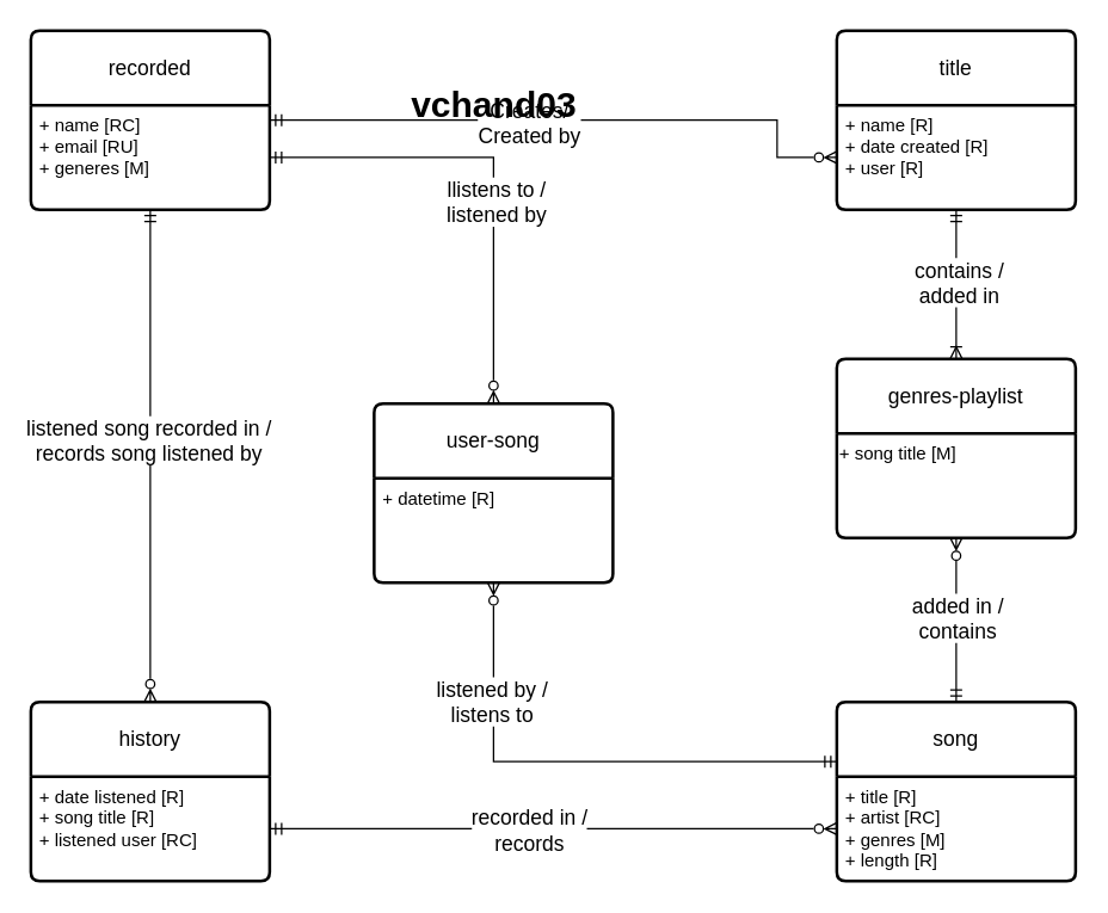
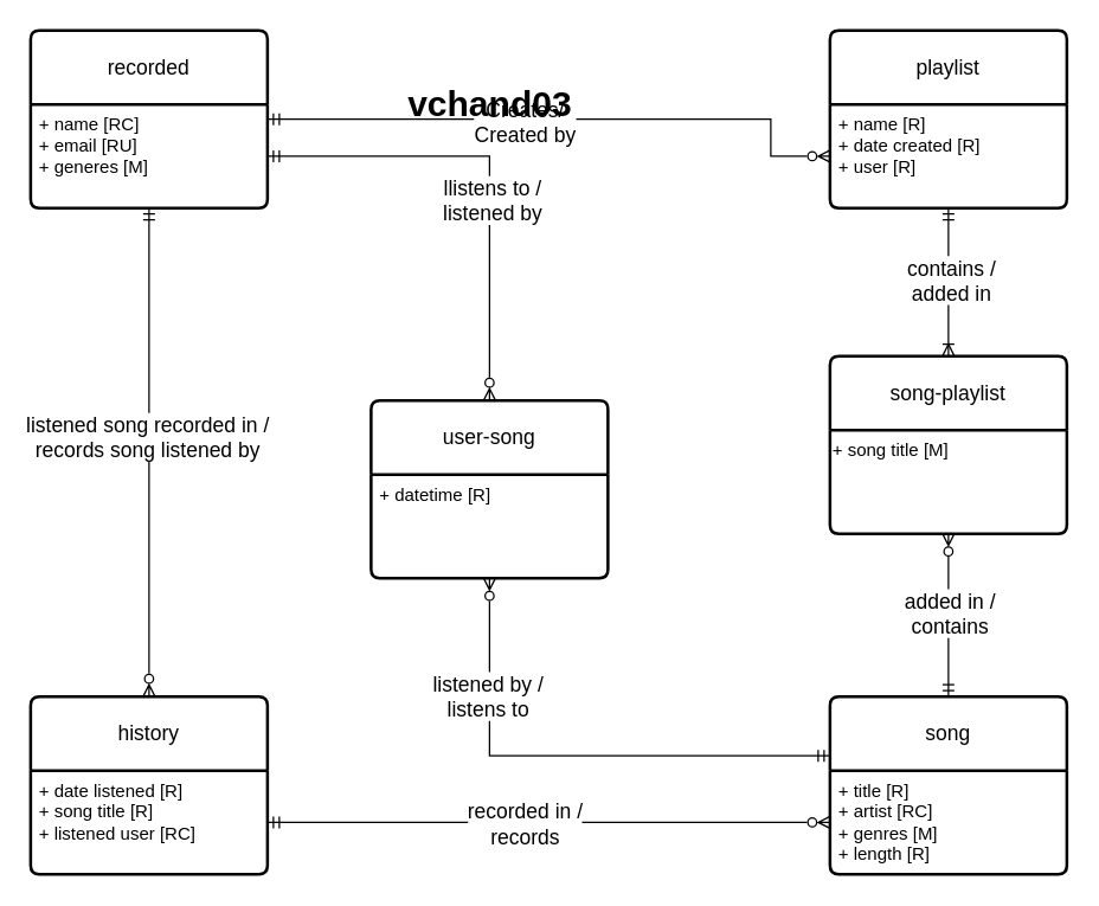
- <mxCell id="4" value="title" style="swimlane;childLayout=stackLayout;horizontal=1;startSize=50;horizontalStack=0;rounded=1;fontSize=14;fontStyle=0;strokeWidth=2;resizeParent=0;resizeLast=1;shadow=0;dashed=0;align=center;arcSize=4;whiteSpace=wrap;html=1;" parent="1" vertex="1"><mxGeometry x="560" y="20" width="160" height="120" as="geometry" /></mxCell>
+ <mxCell id="4" value="playlist" style="swimlane;childLayout=stackLayout;horizontal=1;startSize=50;horizontalStack=0;rounded=1;fontSize=14;fontStyle=0;strokeWidth=2;resizeParent=0;resizeLast=1;shadow=0;dashed=0;align=center;arcSize=4;whiteSpace=wrap;html=1;" parent="1" vertex="1"><mxGeometry x="560" y="20" width="160" height="120" as="geometry" /></mxCell>
- <mxCell id="14" value="genres-playlist" style="swimlane;childLayout=stackLayout;horizontal=1;startSize=50;horizontalStack=0;rounded=1;fontSize=14;fontStyle=0;strokeWidth=2;resizeParent=0;resizeLast=1;shadow=0;dashed=0;align=center;arcSize=4;whiteSpace=wrap;html=1;" parent="1" vertex="1"><mxGeometry x="560" y="240" width="160" height="120" as="geometry" /></mxCell>
+ <mxCell id="14" value="song-playlist" style="swimlane;childLayout=stackLayout;horizontal=1;startSize=50;horizontalStack=0;rounded=1;fontSize=14;fontStyle=0;strokeWidth=2;resizeParent=0;resizeLast=1;shadow=0;dashed=0;align=center;arcSize=4;whiteSpace=wrap;html=1;" parent="1" vertex="1"><mxGeometry x="560" y="240" width="160" height="120" as="geometry" /></mxCell>
